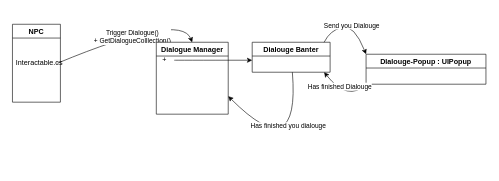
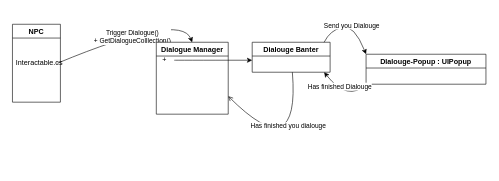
- <mxCell id="10" style="edgeStyle=none;html=1;entryX=1;entryY=0.75;entryDx=0;entryDy=0;curved=1;" edge="1" parent="1" source="11" target="7"><mxGeometry relative="1" as="geometry"><Array as="points"><mxPoint x="500" y="280" /></Array></mxGeometry></mxCell>
+ <mxCell id="10" style="edgeStyle=none;html=1;entryX=1;entryY=0.75;entryDx=0;entryDy=0;curved=1;endArrow=open;" edge="1" parent="1" source="11" target="7"><mxGeometry relative="1" as="geometry"><Array as="points"><mxPoint x="500" y="280" /></Array></mxGeometry></mxCell>
